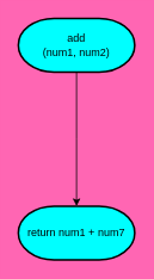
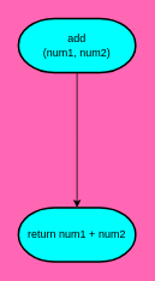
- <mxCell id="4" value="return num1 + num7" style="strokeWidth=2;html=1;shape=mxgraph.flowchart.terminator;whiteSpace=wrap;fillColor=#00FFFF;" vertex="1" parent="1"><mxGeometry x="20" y="230" width="130" height="60" as="geometry" /></mxCell>
+ <mxCell id="4" value="return num1 + num2" style="strokeWidth=2;html=1;shape=mxgraph.flowchart.terminator;whiteSpace=wrap;fillColor=#00FFFF;" vertex="1" parent="1"><mxGeometry x="20" y="230" width="130" height="60" as="geometry" /></mxCell>
